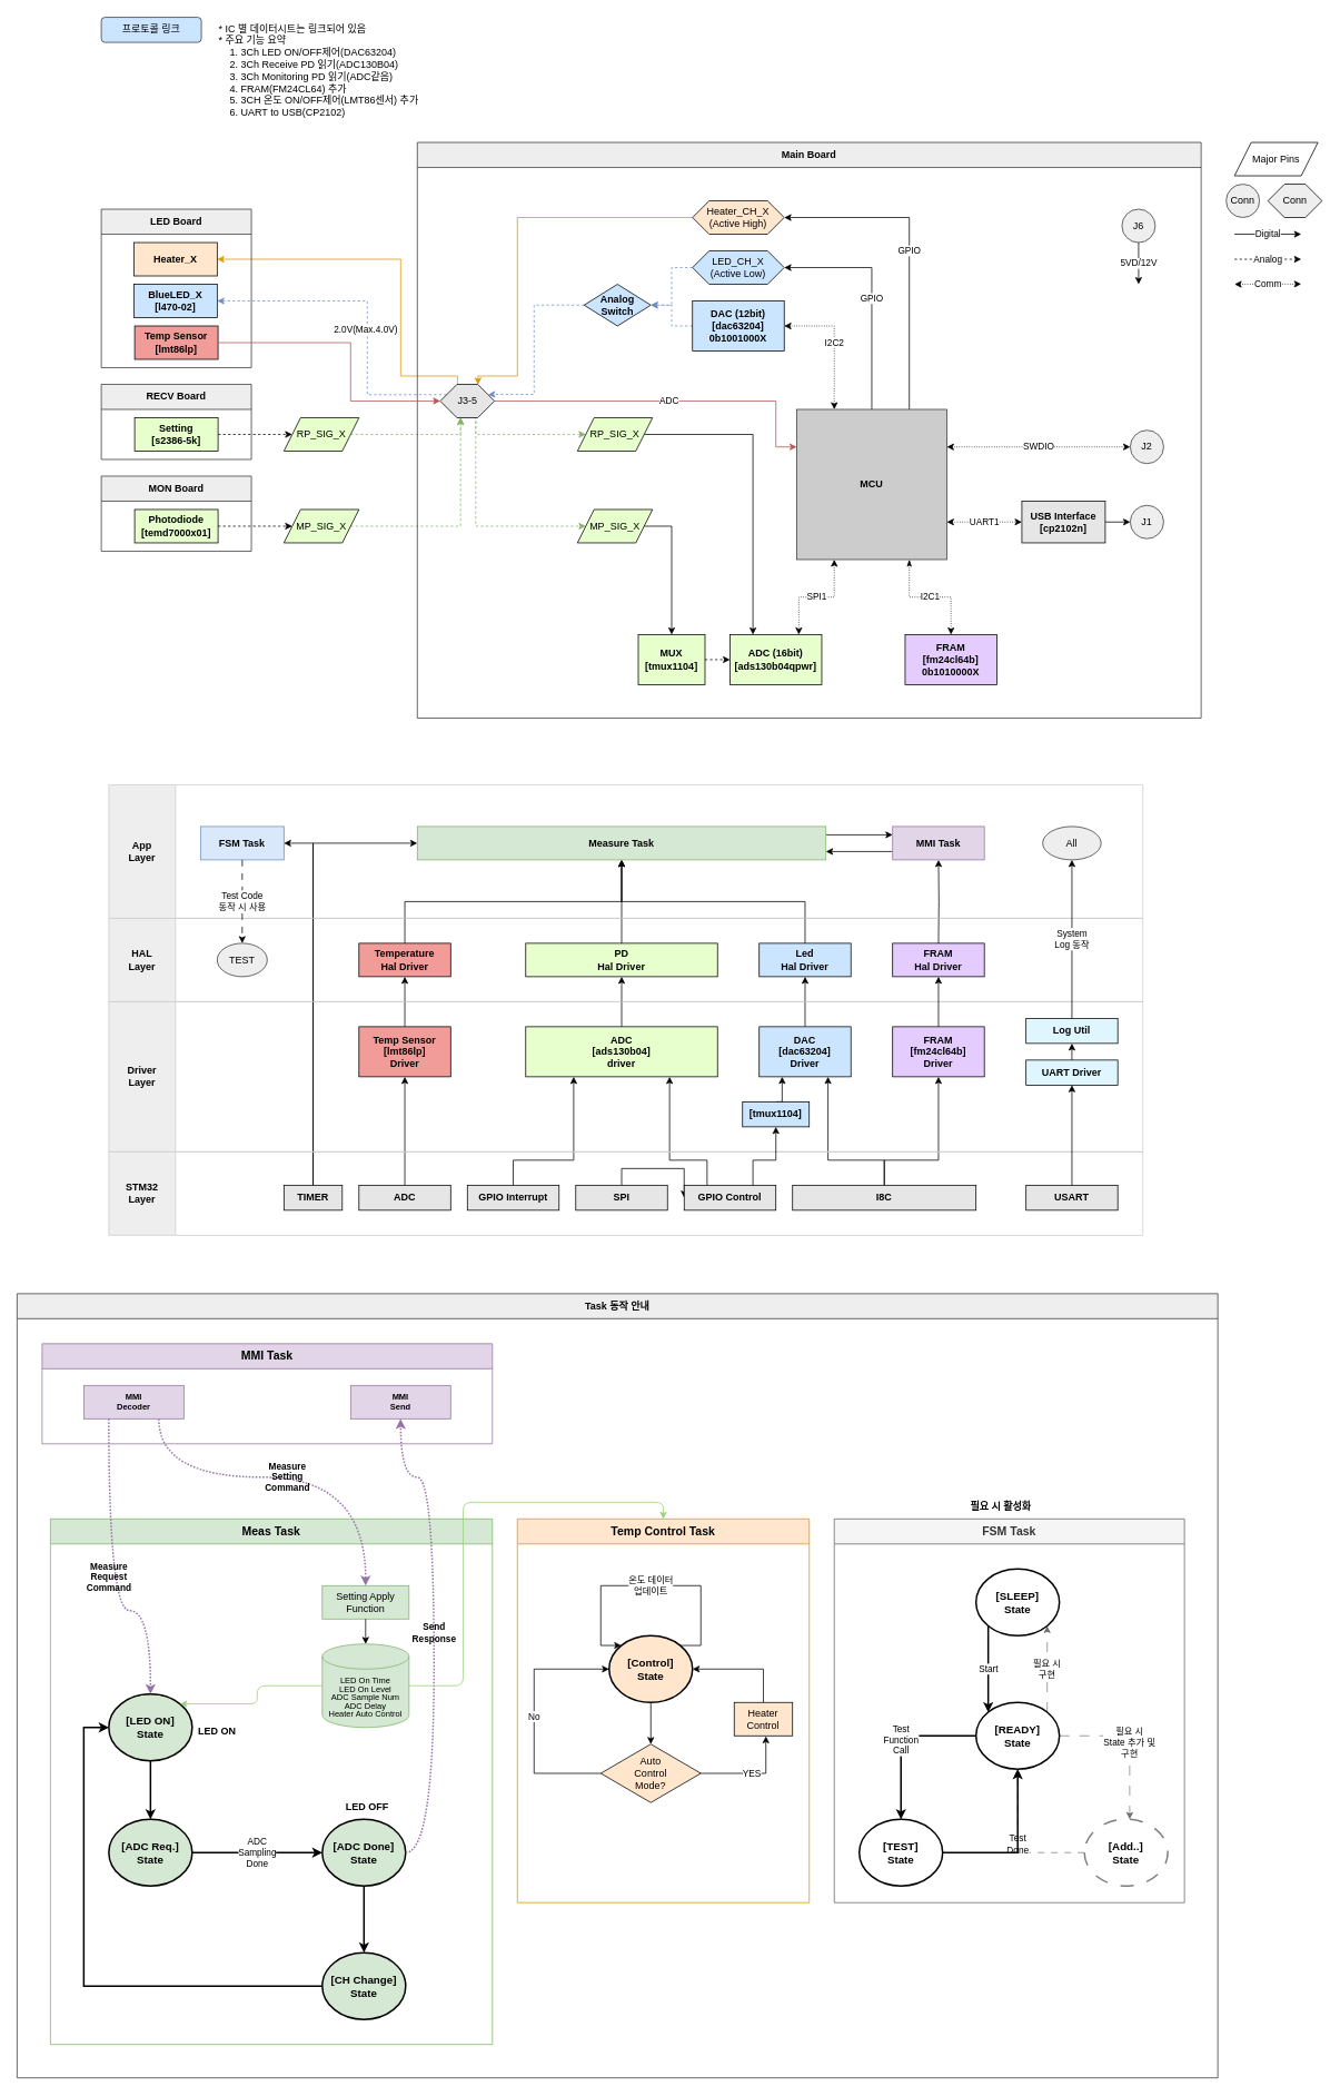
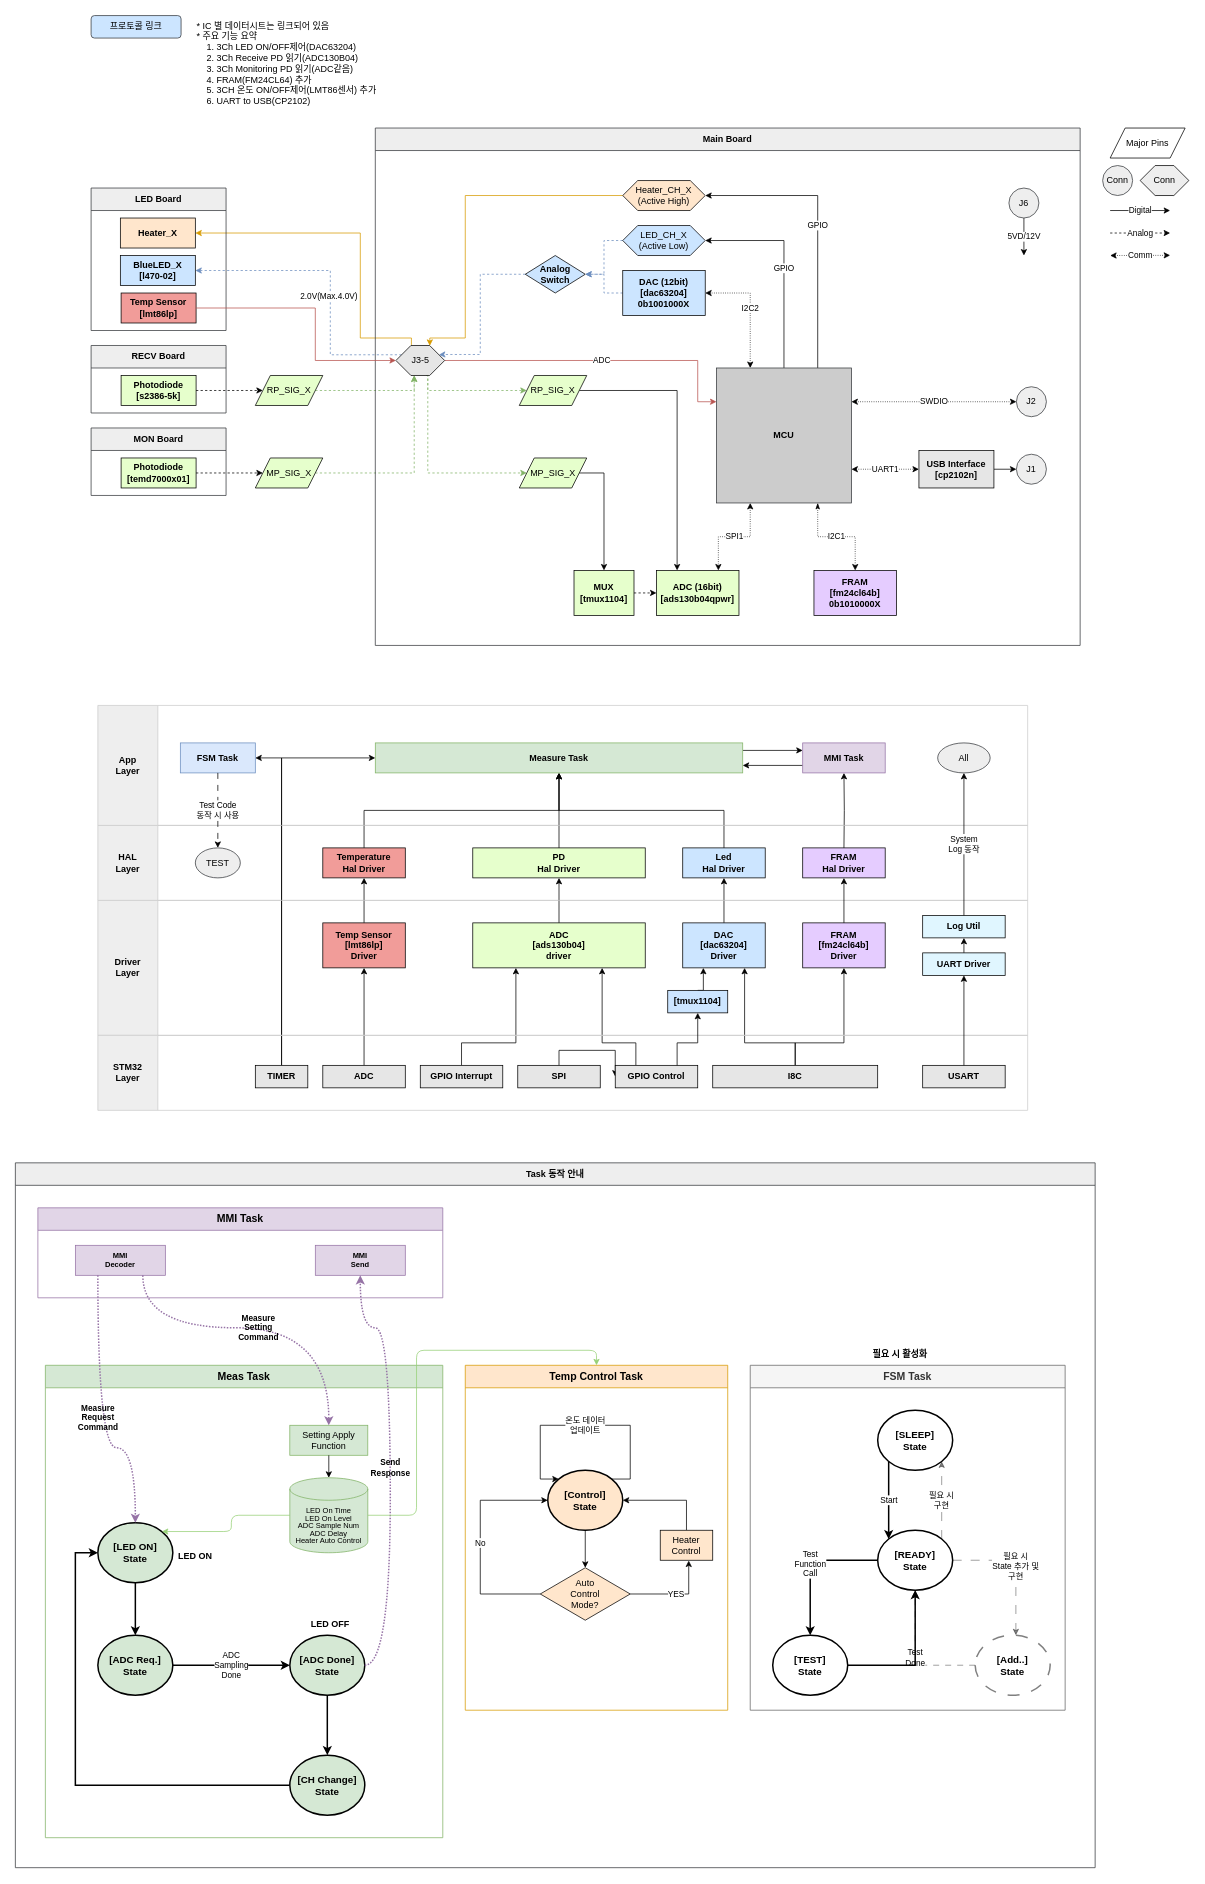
- <mxCell id="65" value="Setting&lt;div&gt;[s2386-5k]&lt;/div&gt;" style="rounded=0;whiteSpace=wrap;html=1;fillColor=#E6FFCC;fontStyle=1" vertex="1" parent="64"><mxGeometry x="40" y="40" width="100" height="40" as="geometry" /></mxCell>
+ <mxCell id="65" value="Photodiode&lt;div&gt;[s2386-5k]&lt;/div&gt;" style="rounded=0;whiteSpace=wrap;html=1;fillColor=#E6FFCC;fontStyle=1" vertex="1" parent="64"><mxGeometry x="40" y="40" width="100" height="40" as="geometry" /></mxCell>
